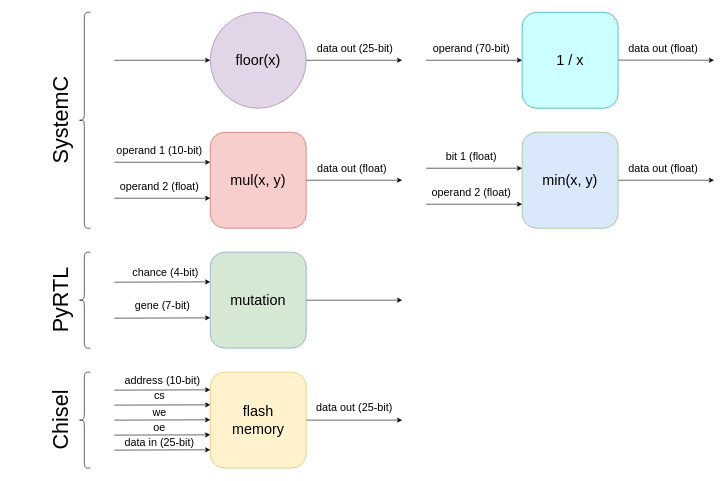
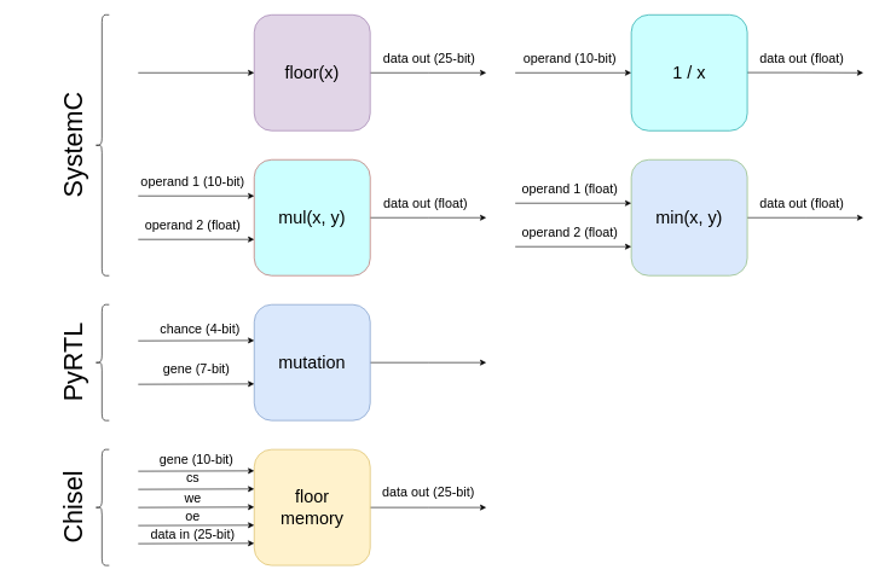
- <mxCell id="25" value="operand (70-bit)" style="text;html=1;align=center;verticalAlign=middle;resizable=0;points=[];autosize=1;fontSize=18;" parent="1" vertex="1"><mxGeometry x="715" y="66" width="140" height="30" as="geometry" /></mxCell>
+ <mxCell id="25" value="operand (10-bit)" style="text;html=1;align=center;verticalAlign=middle;resizable=0;points=[];autosize=1;fontSize=18;" parent="1" vertex="1"><mxGeometry x="715" y="66" width="140" height="30" as="geometry" /></mxCell>
- <mxCell id="3" value="&lt;font style=&quot;font-size: 24px&quot;&gt;floor(x)&lt;/font&gt;" style="ellipse;whiteSpace=wrap;html=1;fillColor=#e1d5e7;strokeColor=#9673a6;" parent="1" vertex="1"><mxGeometry x="350" y="20" width="160" height="160" as="geometry" /></mxCell>
+ <mxCell id="3" value="&lt;font style=&quot;font-size: 24px&quot;&gt;floor(x)&lt;/font&gt;" style="rounded=1;whiteSpace=wrap;html=1;fillColor=#e1d5e7;strokeColor=#9673a6;" parent="1" vertex="1"><mxGeometry x="350" y="20" width="160" height="160" as="geometry" /></mxCell>
- <mxCell id="21" value="bit 1 (float)" style="text;html=1;align=center;verticalAlign=middle;resizable=0;points=[];autosize=1;fontSize=18;" parent="1" vertex="1"><mxGeometry x="710" y="245.5" width="150" height="30" as="geometry" /></mxCell>
+ <mxCell id="21" value="operand 1 (float)" style="text;html=1;align=center;verticalAlign=middle;resizable=0;points=[];autosize=1;fontSize=18;" parent="1" vertex="1"><mxGeometry x="710" y="245.5" width="150" height="30" as="geometry" /></mxCell>
- <mxCell id="8" value="&lt;font style=&quot;font-size: 24px&quot;&gt;mul(x, y)&lt;/font&gt;" style="rounded=1;whiteSpace=wrap;html=1;fillColor=#f8cecc;strokeColor=#b85450;" parent="1" vertex="1"><mxGeometry x="350" y="220" width="160" height="160" as="geometry" /></mxCell>
+ <mxCell id="8" value="&lt;font style=&quot;font-size: 24px&quot;&gt;mul(x, y)&lt;/font&gt;" style="rounded=1;whiteSpace=wrap;html=1;fillColor=#ccffff;strokeColor=#b85450;" parent="1" vertex="1"><mxGeometry x="350" y="220" width="160" height="160" as="geometry" /></mxCell>
- <mxCell id="10" value="&lt;font style=&quot;font-size: 24px&quot;&gt;mutation&lt;/font&gt;" style="rounded=1;whiteSpace=wrap;html=1;fillColor=#d5e8d4;strokeColor=#6c8ebf;" parent="1" vertex="1"><mxGeometry x="350" y="420" width="160" height="160" as="geometry" /></mxCell>
+ <mxCell id="10" value="&lt;font style=&quot;font-size: 24px&quot;&gt;mutation&lt;/font&gt;" style="rounded=1;whiteSpace=wrap;html=1;fillColor=#dae8fc;strokeColor=#6c8ebf;" parent="1" vertex="1"><mxGeometry x="350" y="420" width="160" height="160" as="geometry" /></mxCell>
- <mxCell id="32" value="address (10-bit)" style="text;html=1;align=center;verticalAlign=middle;resizable=0;points=[];autosize=1;fontSize=18;" parent="1" vertex="1"><mxGeometry x="200" y="620" width="140" height="30" as="geometry" /></mxCell>
+ <mxCell id="32" value="gene (10-bit)" style="text;html=1;align=center;verticalAlign=middle;resizable=0;points=[];autosize=1;fontSize=18;" parent="1" vertex="1"><mxGeometry x="200" y="620" width="140" height="30" as="geometry" /></mxCell>
- <mxCell id="12" value="&lt;font&gt;&lt;font style=&quot;font-size: 24px&quot;&gt;flash&lt;br&gt;memory&lt;/font&gt;&lt;br&gt;&lt;/font&gt;" style="rounded=1;whiteSpace=wrap;html=1;fillColor=#fff2cc;strokeColor=#d6b656;" parent="1" vertex="1"><mxGeometry x="350" y="620" width="160" height="160" as="geometry" /></mxCell>
+ <mxCell id="12" value="&lt;font&gt;&lt;font style=&quot;font-size: 24px&quot;&gt;floor&lt;br&gt;memory&lt;/font&gt;&lt;br&gt;&lt;/font&gt;" style="rounded=1;whiteSpace=wrap;html=1;fillColor=#fff2cc;strokeColor=#d6b656;" parent="1" vertex="1"><mxGeometry x="350" y="620" width="160" height="160" as="geometry" /></mxCell>
